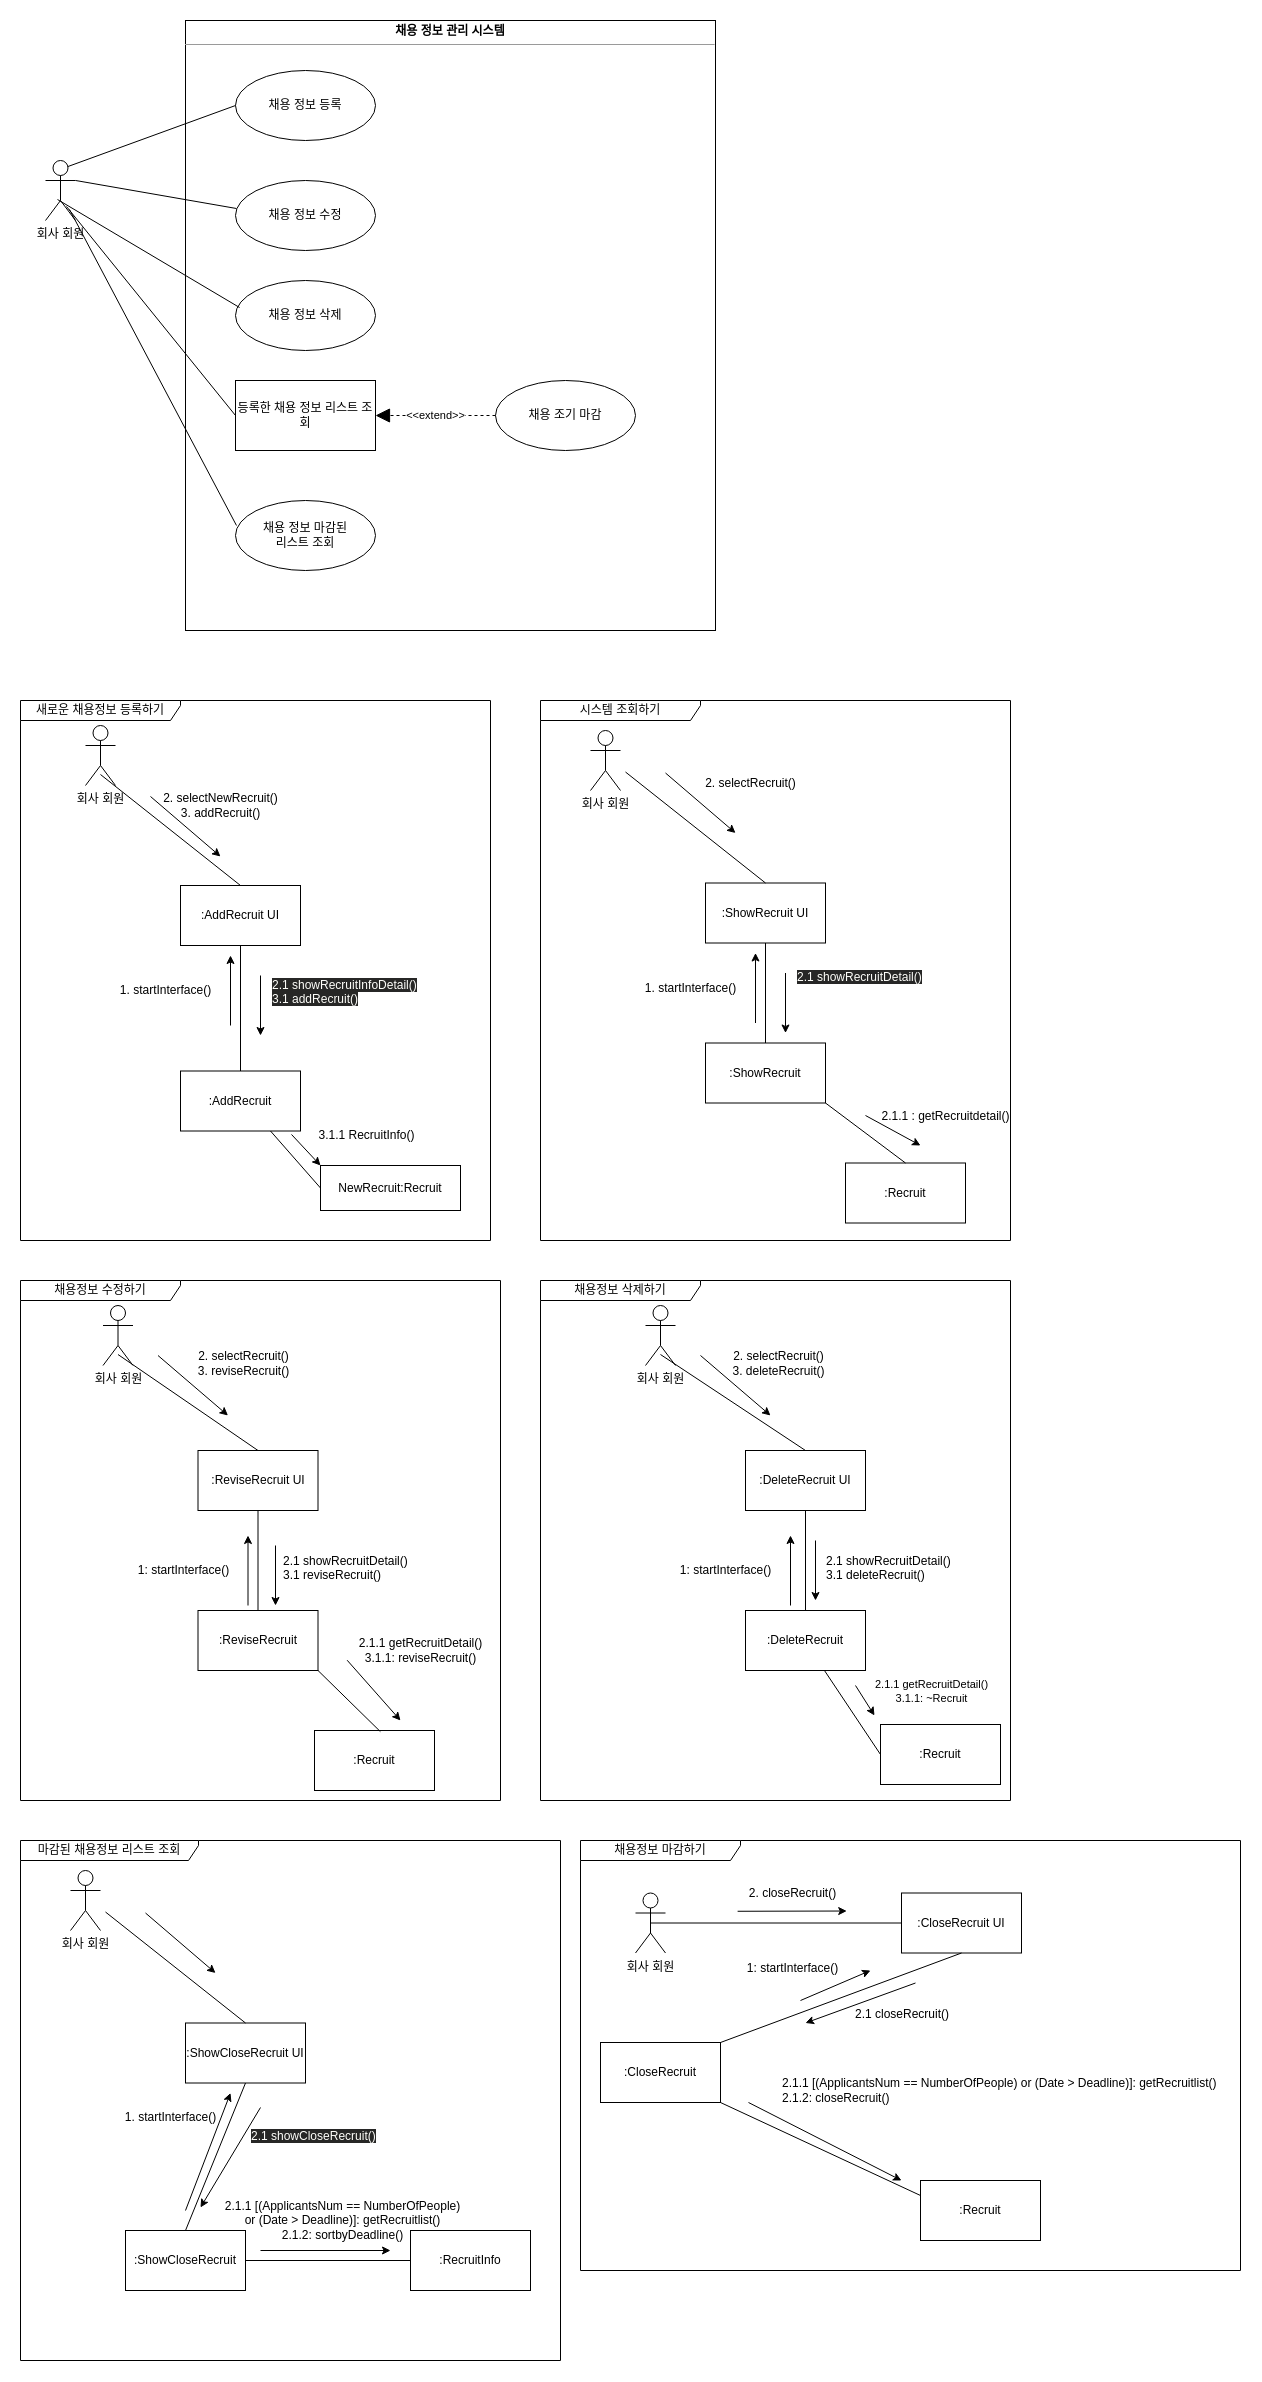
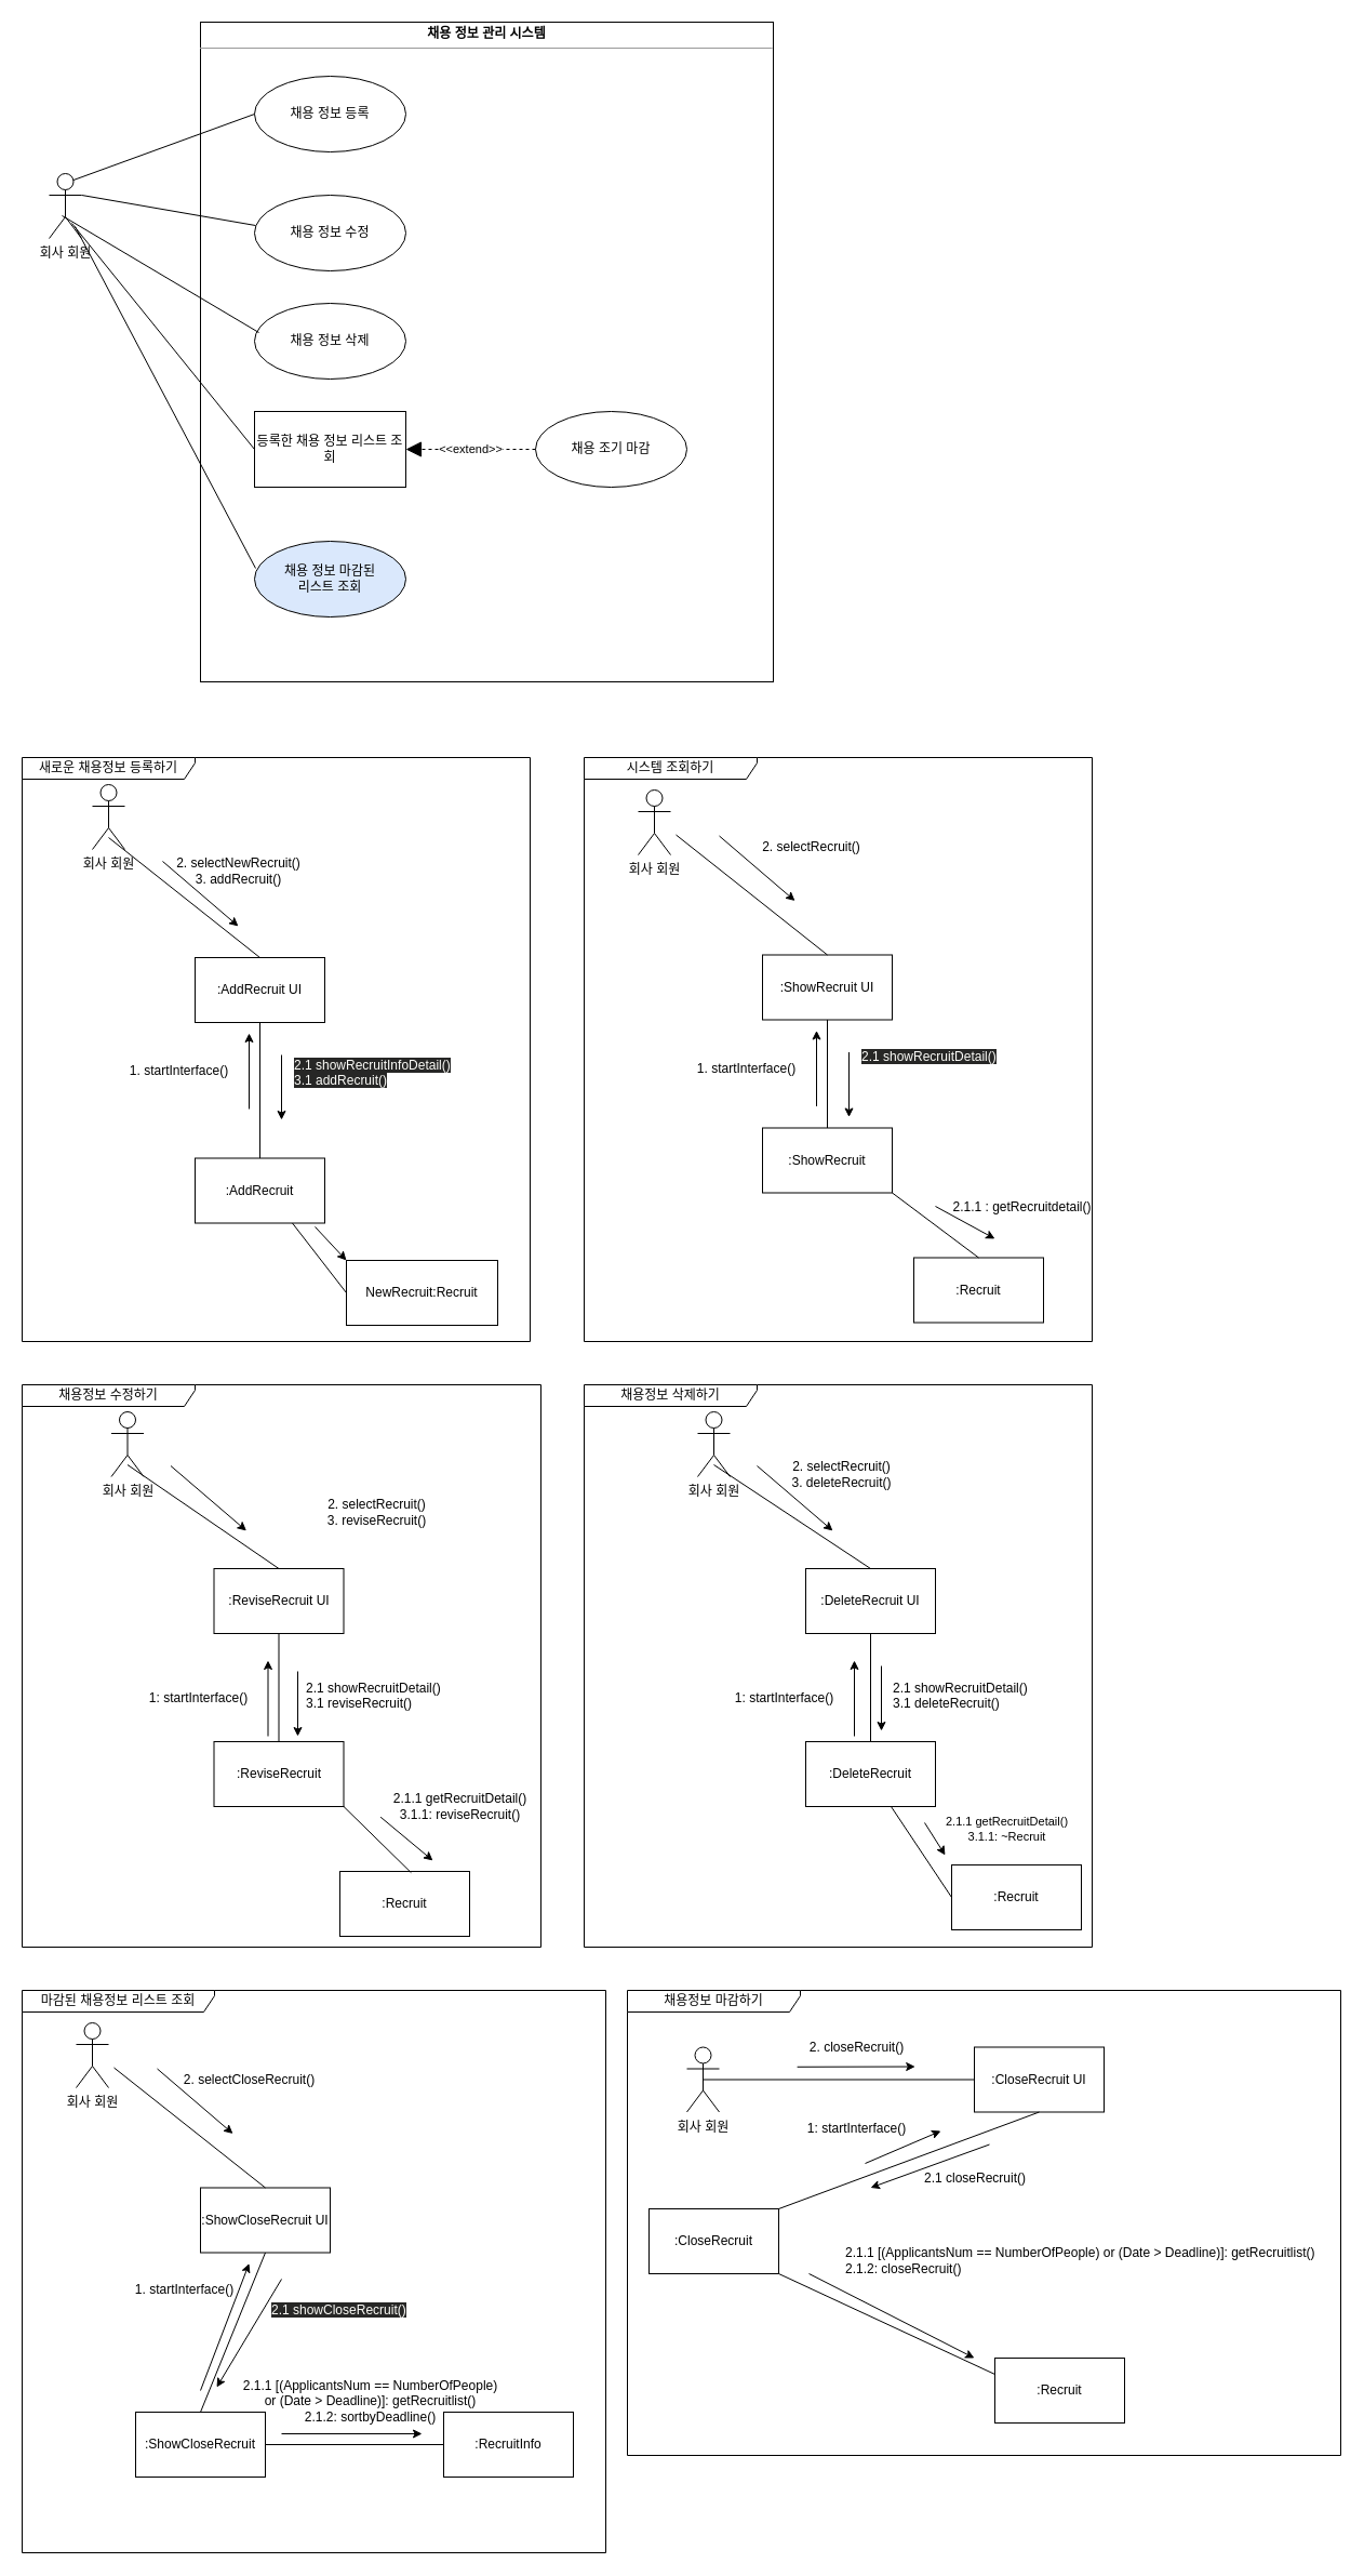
- <mxCell id="6" value="채용 정보 마감된 &lt;br&gt;리스트 조회" style="ellipse;whiteSpace=wrap;html=1;" vertex="1" parent="1"><mxGeometry x="235" y="500" width="140" height="70" as="geometry" /></mxCell>
+ <mxCell id="6" value="채용 정보 마감된 &lt;br&gt;리스트 조회" style="ellipse;whiteSpace=wrap;html=1;fillColor=#dae8fc;" vertex="1" parent="1"><mxGeometry x="235" y="500" width="140" height="70" as="geometry" /></mxCell>
- <mxCell id="75" value="3.1.1 RecruitInfo()" style="text;html=1;align=center;verticalAlign=middle;resizable=0;points=[];autosize=1;strokeColor=none;fillColor=none;" vertex="1" parent="1"><mxGeometry x="305.5" y="1120" width="120" height="30" as="geometry" /></mxCell>
- <mxCell id="25" value="NewRecruit:Recruit" style="whiteSpace=wrap;html=1;" vertex="1" parent="1"><mxGeometry x="320" y="1165" width="140" height="45" as="geometry" /></mxCell>
+ <mxCell id="25" value="NewRecruit:Recruit" style="whiteSpace=wrap;html=1;" vertex="1" parent="1"><mxGeometry x="320" y="1165" width="140" height="60" as="geometry" /></mxCell>
- <mxCell id="57" value="2. selectRecruit()&lt;br&gt;3. reviseRecruit()" style="text;html=1;align=center;verticalAlign=middle;resizable=0;points=[];autosize=1;strokeColor=none;fillColor=none;" vertex="1" parent="1"><mxGeometry x="187.5" y="1343" width="110" height="40" as="geometry" /></mxCell>
+ <mxCell id="57" value="2. selectRecruit()&lt;br&gt;3. reviseRecruit()" style="text;html=1;align=center;verticalAlign=middle;resizable=0;points=[];autosize=1;strokeColor=none;fillColor=none;" vertex="1" parent="1"><mxGeometry x="292.5" y="1378" width="110" height="40" as="geometry" /></mxCell>
- <mxCell id="58" value="2.1.1 getRecruitDetail()&lt;br&gt;3.1.1: reviseRecruit()" style="text;html=1;align=center;verticalAlign=middle;resizable=0;points=[];autosize=1;strokeColor=none;fillColor=none;" vertex="1" parent="1"><mxGeometry x="345" y="1630" width="150" height="40" as="geometry" /></mxCell>
+ <mxCell id="58" value="2.1.1 getRecruitDetail()&lt;br&gt;3.1.1: reviseRecruit()" style="text;html=1;align=center;verticalAlign=middle;resizable=0;points=[];autosize=1;strokeColor=none;fillColor=none;" vertex="1" parent="1"><mxGeometry x="350" y="1650" width="150" height="40" as="geometry" /></mxCell>
+ <mxCell id="93" value="2. selectCloseRecruit()" style="text;html=1;align=center;verticalAlign=middle;resizable=0;points=[];autosize=1;strokeColor=none;fillColor=none;" vertex="1" parent="1"><mxGeometry x="160" y="1907.5" width="140" height="30" as="geometry" /></mxCell>
